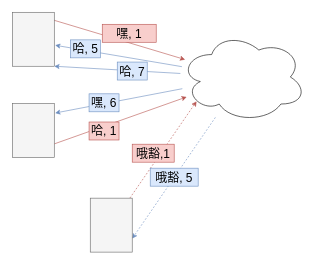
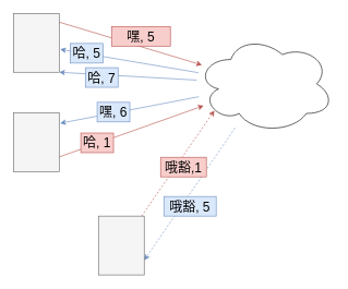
- <mxCell id="9" value="嘿, 1" style="rounded=0;whiteSpace=wrap;html=1;fontSize=20;fillColor=#f8cecc;strokeColor=#b85450;" vertex="1" parent="1"><mxGeometry x="170" y="40" width="90" height="30" as="geometry" /></mxCell>
+ <mxCell id="9" value="嘿, 5" style="rounded=0;whiteSpace=wrap;html=1;fontSize=20;fillColor=#f8cecc;strokeColor=#b85450;" vertex="1" parent="1"><mxGeometry x="170" y="40" width="90" height="30" as="geometry" /></mxCell>
- <mxCell id="10" value="哈, 5" style="rounded=0;whiteSpace=wrap;html=1;fontSize=20;fillColor=#dae8fc;strokeColor=#6c8ebf;" vertex="1" parent="1"><mxGeometry x="117" y="66" width="50" height="30" as="geometry" /></mxCell>
+ <mxCell id="10" value="哈, 5" style="rounded=0;whiteSpace=wrap;html=1;fontSize=20;fillColor=#dae8fc;strokeColor=#6c8ebf;" vertex="1" parent="1"><mxGeometry x="107" y="66" width="50" height="30" as="geometry" /></mxCell>
- <mxCell id="11" value="哈, 7" style="rounded=0;whiteSpace=wrap;html=1;fontSize=20;fillColor=#dae8fc;strokeColor=#6c8ebf;" vertex="1" parent="1"><mxGeometry x="195" y="103" width="50" height="30" as="geometry" /></mxCell>
+ <mxCell id="11" value="哈, 7" style="rounded=0;whiteSpace=wrap;html=1;fontSize=20;fillColor=#dae8fc;strokeColor=#6c8ebf;" vertex="1" parent="1"><mxGeometry x="130" y="103" width="50" height="30" as="geometry" /></mxCell>
- <mxCell id="15" value="哈, 1" style="rounded=0;whiteSpace=wrap;html=1;fontSize=20;fillColor=#f8cecc;strokeColor=#b85450;" vertex="1" parent="1"><mxGeometry x="148" y="203" width="50" height="30" as="geometry" /></mxCell>
+ <mxCell id="15" value="哈, 1" style="rounded=0;whiteSpace=wrap;html=1;fontSize=20;fillColor=#f8cecc;strokeColor=#b85450;" vertex="1" parent="1"><mxGeometry x="123" y="203" width="50" height="30" as="geometry" /></mxCell>
- <mxCell id="18" value="哦豁,1" style="rounded=0;whiteSpace=wrap;html=1;fontSize=20;fillColor=#f8cecc;strokeColor=#b85450;" vertex="1" parent="1"><mxGeometry x="220" y="240" width="70" height="30" as="geometry" /></mxCell>
+ <mxCell id="18" value="哦豁,1" style="rounded=0;whiteSpace=wrap;html=1;fontSize=20;fillColor=#f8cecc;strokeColor=#b85450;" vertex="1" parent="1"><mxGeometry x="245" y="240" width="70" height="30" as="geometry" /></mxCell>
- <mxCell id="19" value="哦豁, 5" style="rounded=0;whiteSpace=wrap;html=1;fontSize=20;fillColor=#dae8fc;strokeColor=#6c8ebf;" vertex="1" parent="1"><mxGeometry x="250" y="280" width="80" height="30" as="geometry" /></mxCell>
+ <mxCell id="19" value="哦豁, 5" style="rounded=0;whiteSpace=wrap;html=1;fontSize=20;fillColor=#dae8fc;strokeColor=#6c8ebf;" vertex="1" parent="1"><mxGeometry x="250" y="300" width="80" height="30" as="geometry" /></mxCell>
